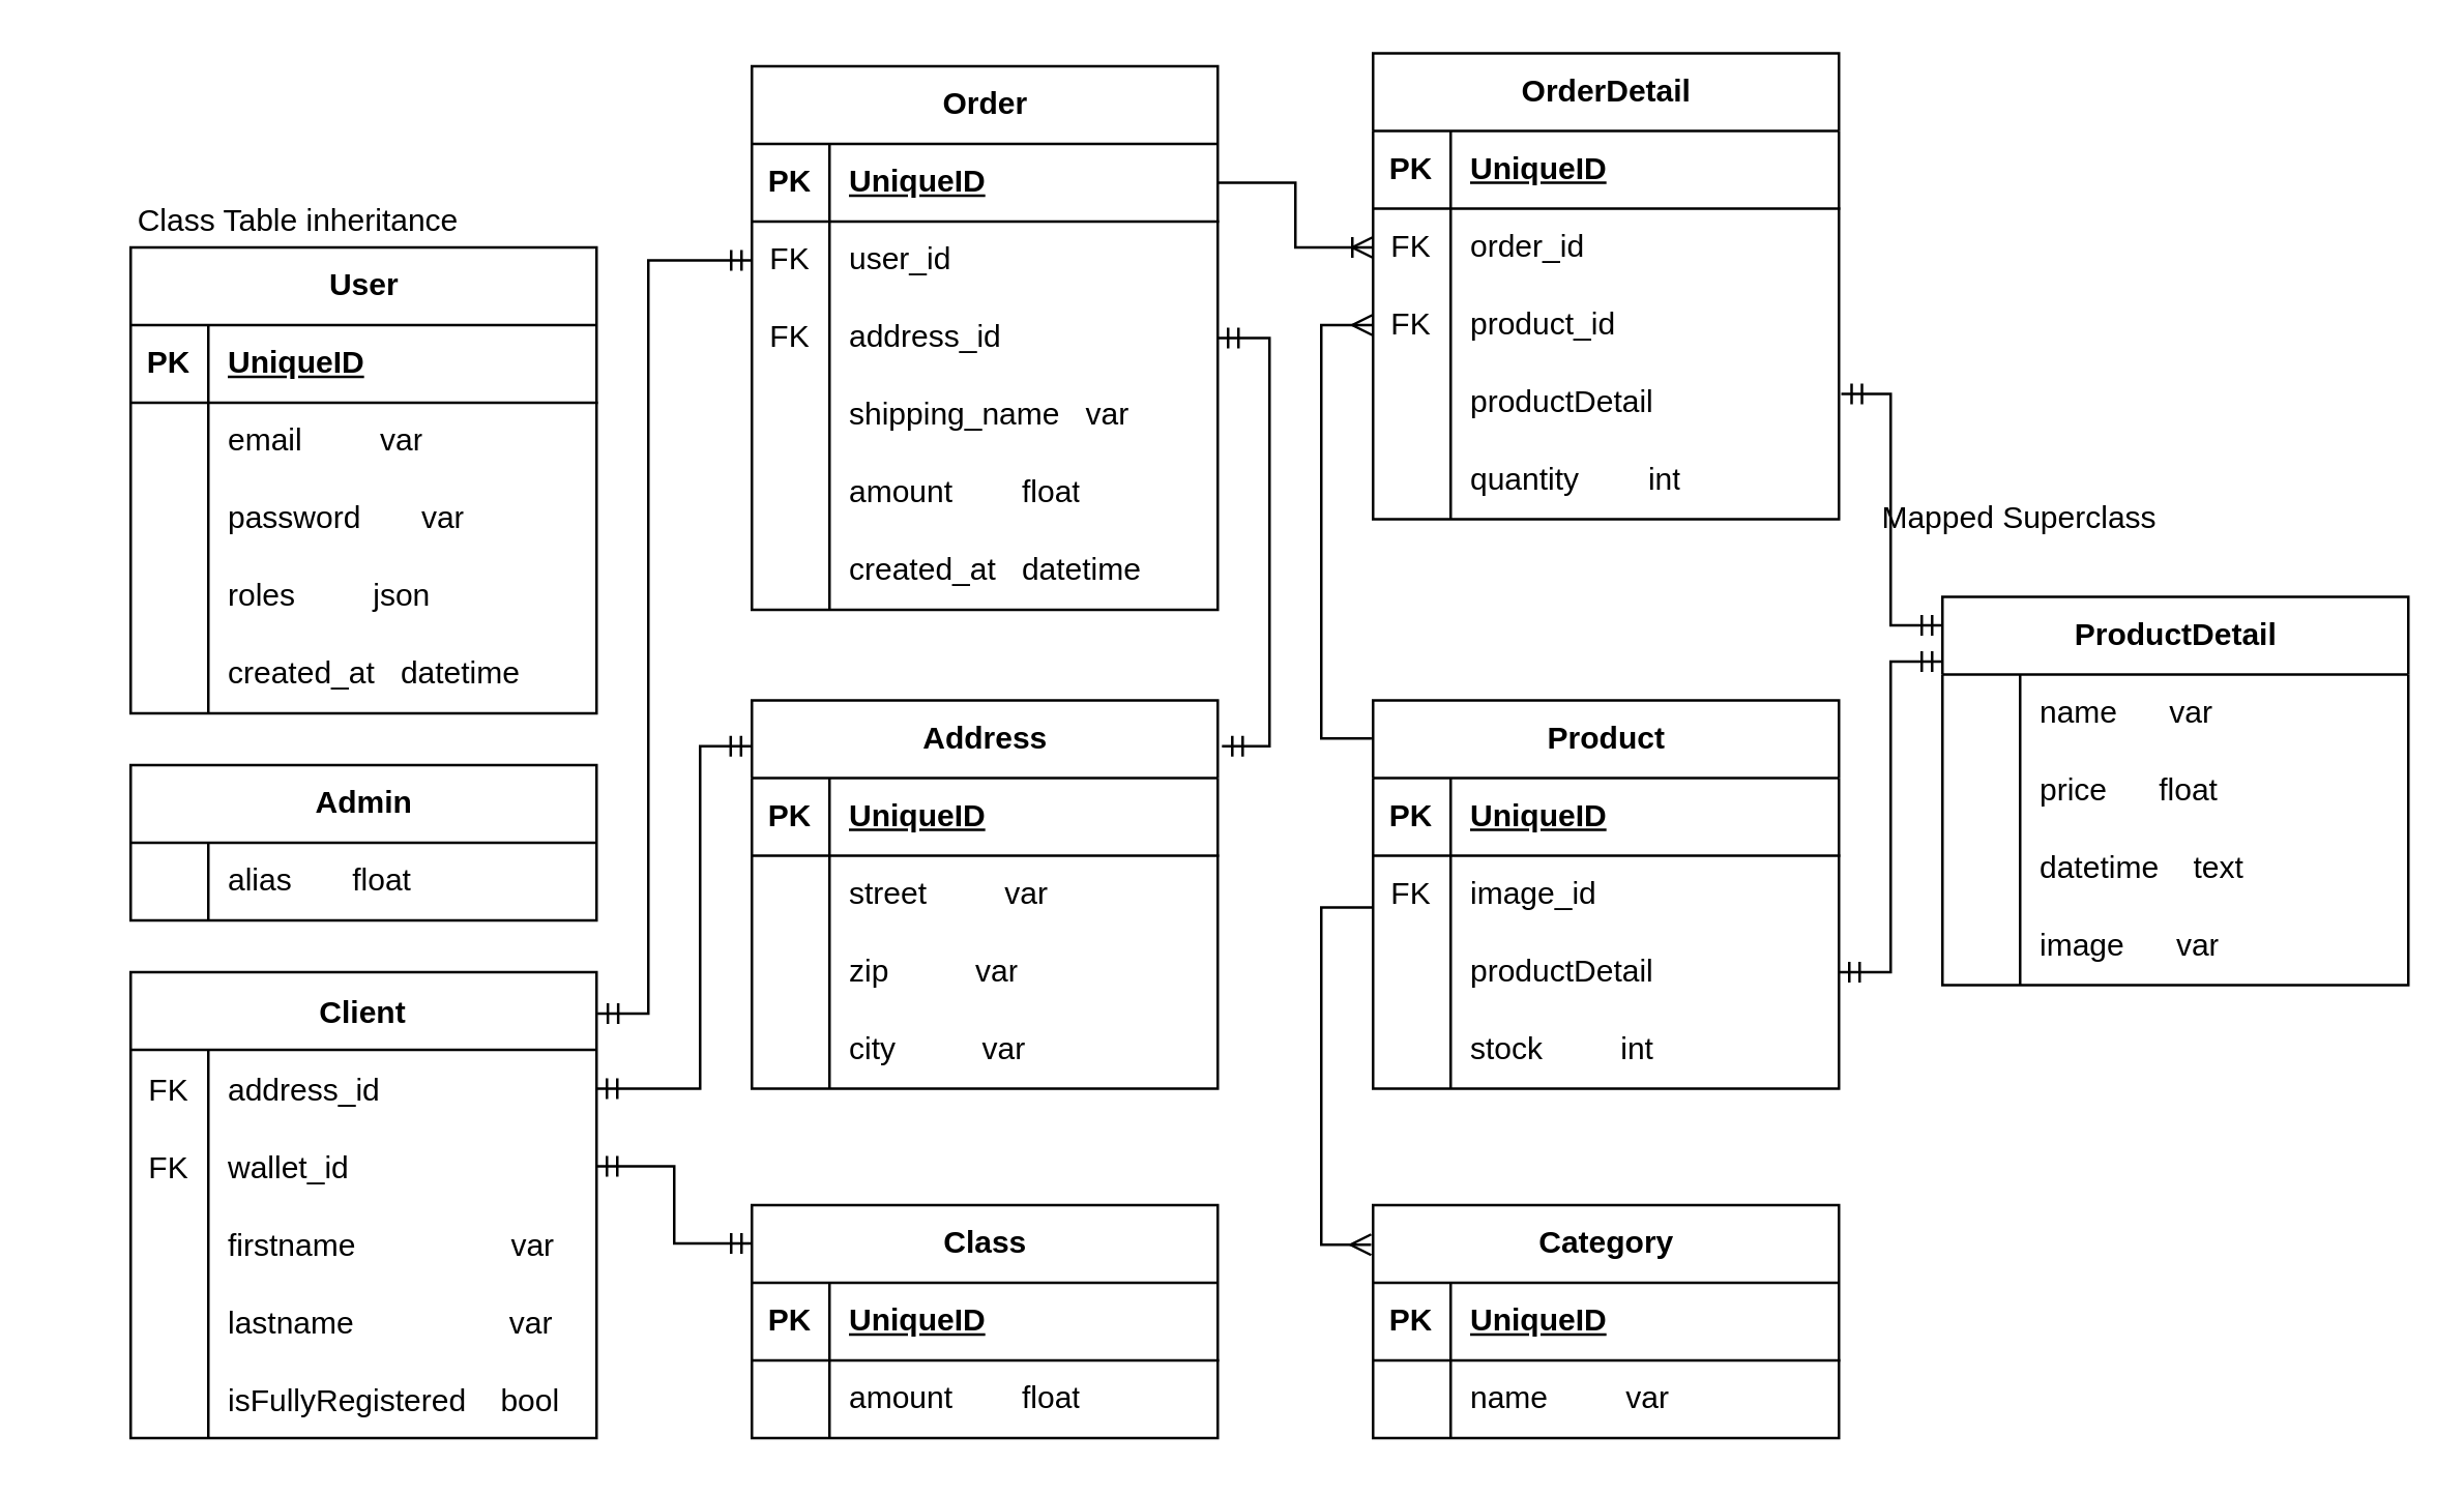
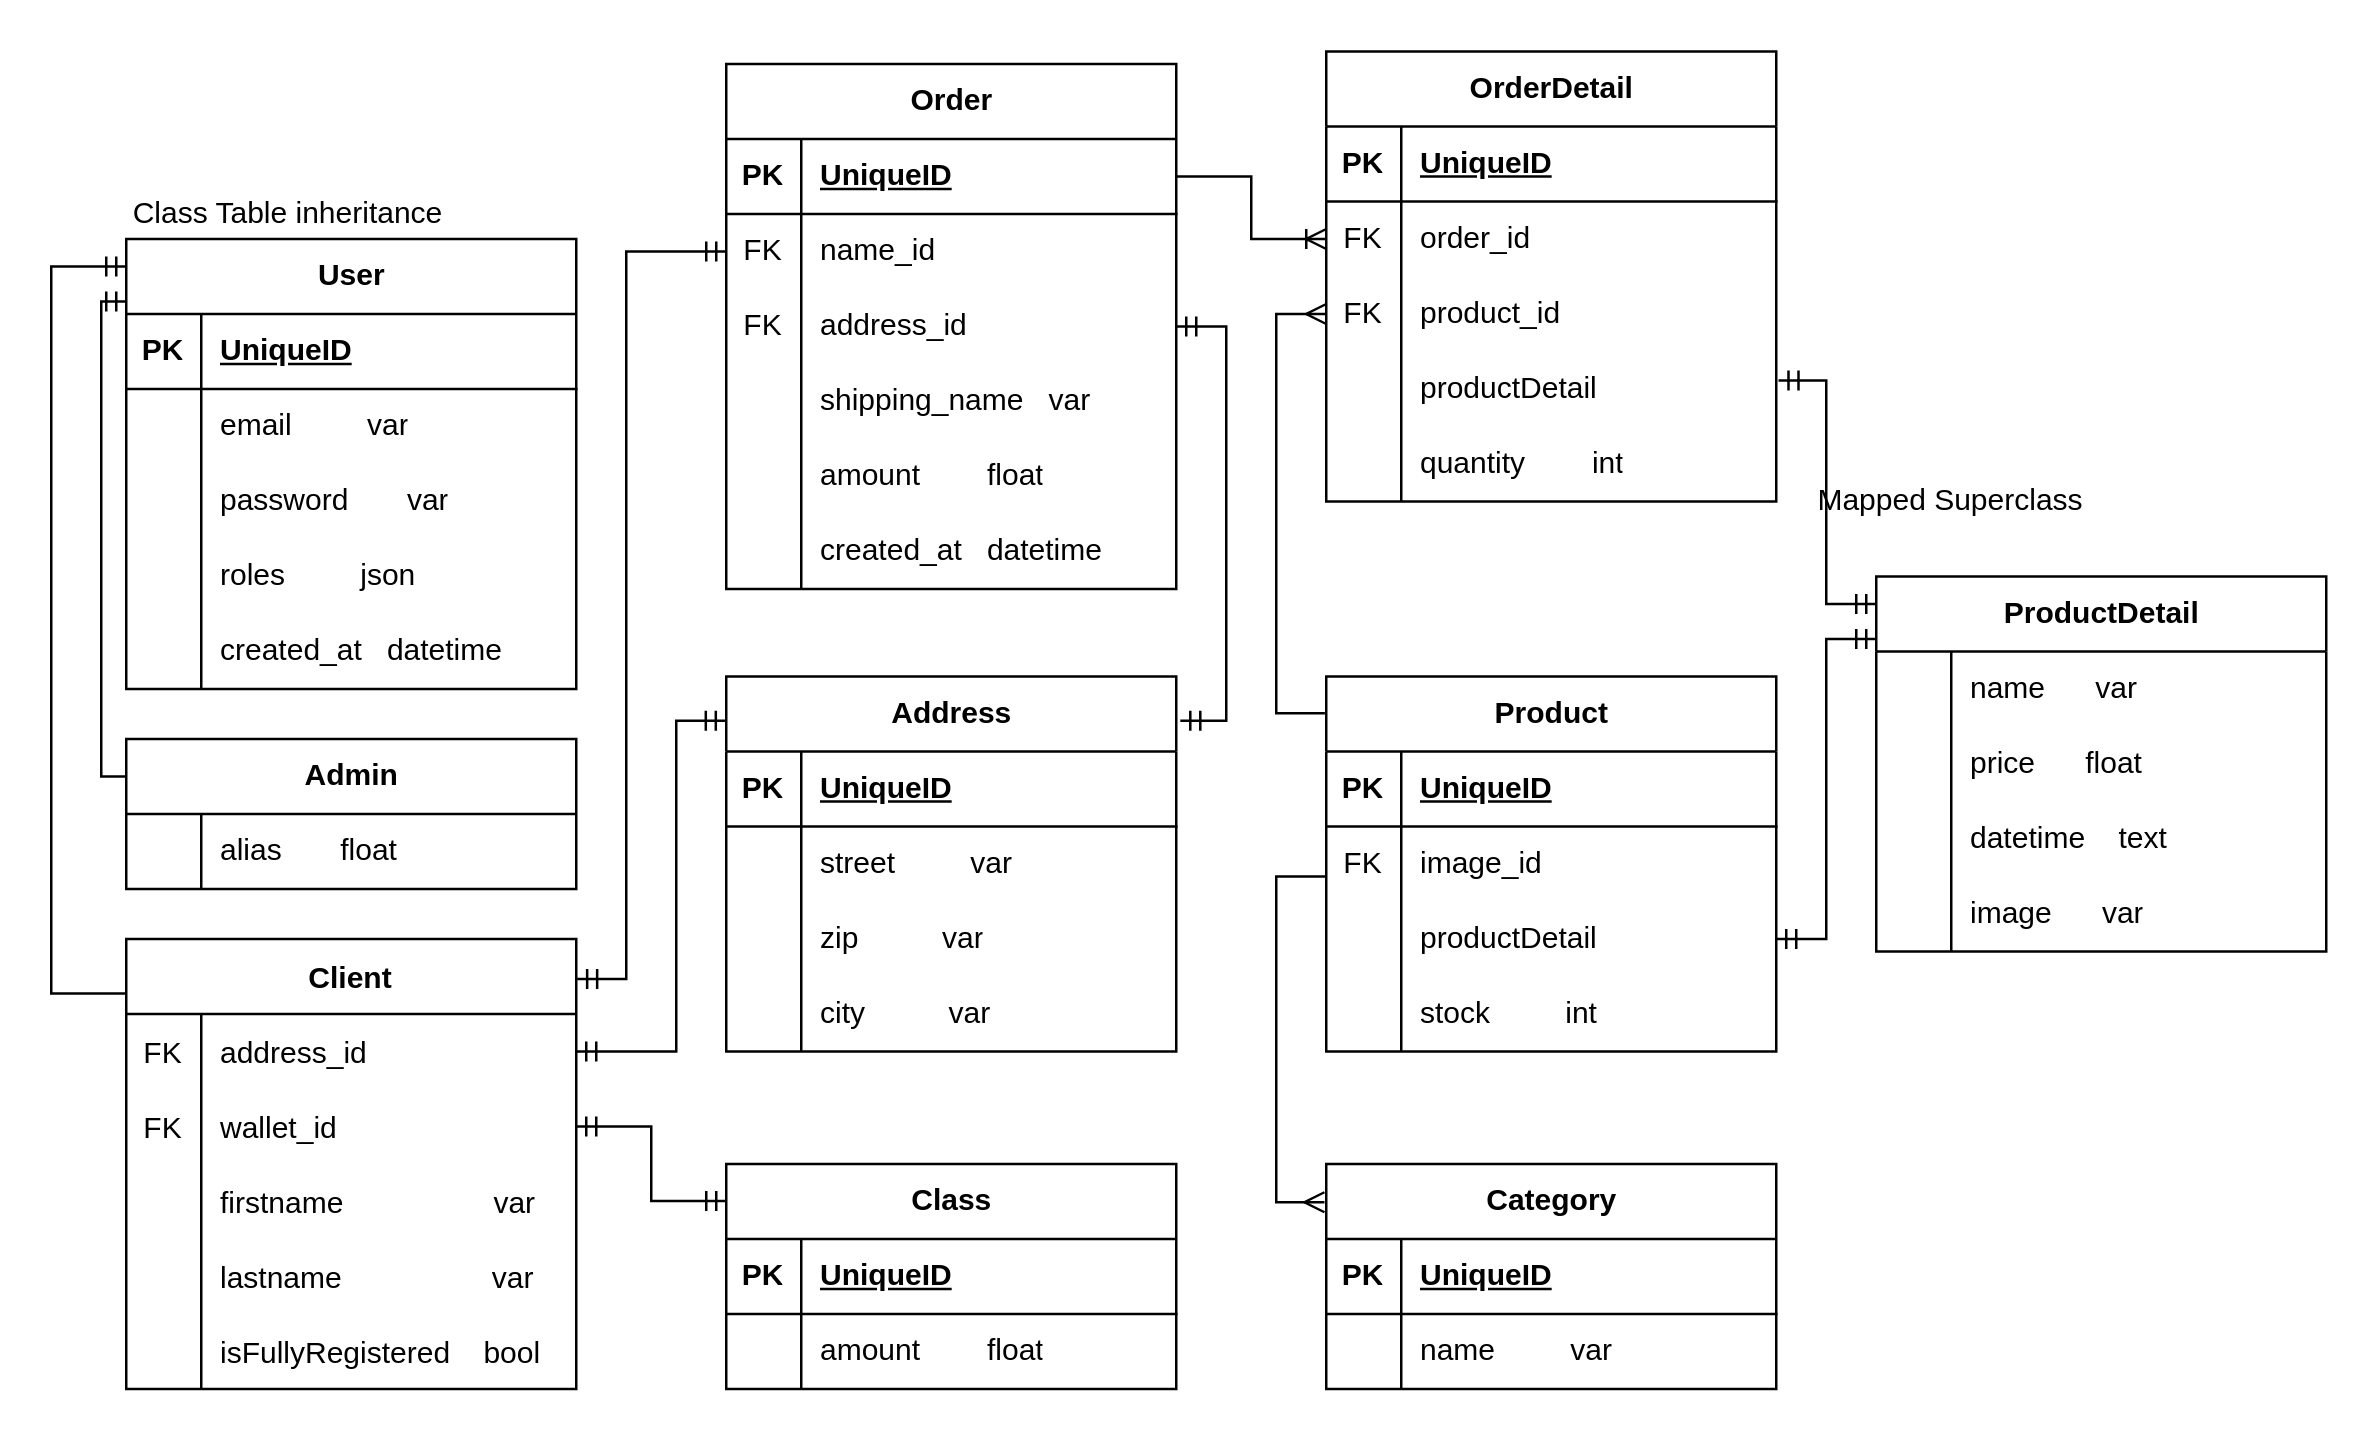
- <mxCell id="57" value="user_id" style="shape=partialRectangle;connectable=0;fillColor=none;top=0;left=0;bottom=0;right=0;align=left;spacingLeft=6;overflow=hidden;whiteSpace=wrap;html=1;" parent="55" vertex="1"><mxGeometry x="30" width="150" height="30" as="geometry"><mxRectangle width="150" height="30" as="alternateBounds" /></mxGeometry></mxCell>
+ <mxCell id="57" value="name_id" style="shape=partialRectangle;connectable=0;fillColor=none;top=0;left=0;bottom=0;right=0;align=left;spacingLeft=6;overflow=hidden;whiteSpace=wrap;html=1;" parent="55" vertex="1"><mxGeometry x="30" width="150" height="30" as="geometry"><mxRectangle width="150" height="30" as="alternateBounds" /></mxGeometry></mxCell>
+ <mxCell id="125" value="" style="edgeStyle=elbowEdgeStyle;fontSize=12;html=1;endArrow=ERmandOne;rounded=0;entryX=0;entryY=0.139;entryDx=0;entryDy=0;exitX=0;exitY=0.25;exitDx=0;exitDy=0;entryPerimeter=0;" parent="1" source="128" target="2" edge="1"><mxGeometry width="100" height="100" relative="1" as="geometry"><mxPoint x="215" y="510" as="sourcePoint" /><mxPoint x="220" y="320" as="targetPoint" /><Array as="points"><mxPoint x="40" y="215" /><mxPoint x="230" y="410" /></Array></mxGeometry></mxCell>
+ <mxCell id="127" value="" style="fontSize=12;html=1;endArrow=ERmandOne;rounded=0;exitX=-0.002;exitY=0.121;exitDx=0;exitDy=0;exitPerimeter=0;edgeStyle=elbowEdgeStyle;entryX=0;entryY=0.061;entryDx=0;entryDy=0;entryPerimeter=0;" parent="1" source="89" target="2" edge="1"><mxGeometry width="100" height="100" relative="1" as="geometry"><mxPoint x="35" y="388" as="sourcePoint" /><mxPoint x="210" y="305" as="targetPoint" /><Array as="points"><mxPoint x="20" y="250" /></Array></mxGeometry></mxCell>
